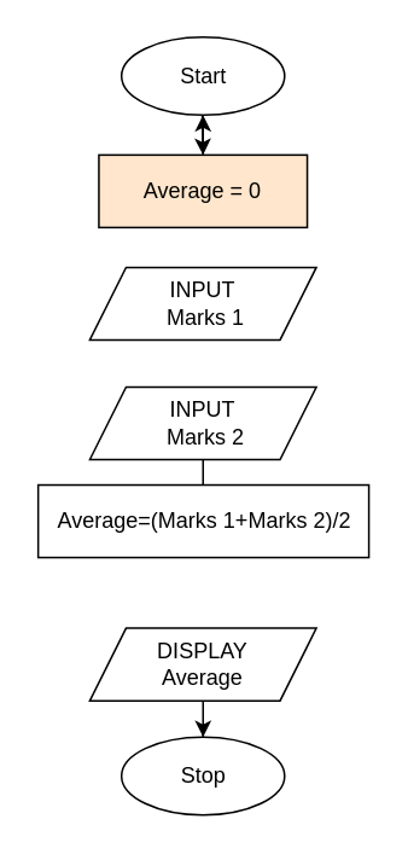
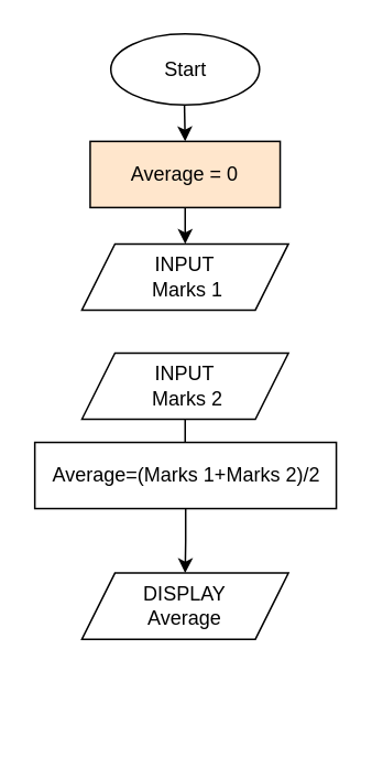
- <mxCell id="2" value="" style="edgeStyle=orthogonalEdgeStyle;rounded=0;orthogonalLoop=1;jettySize=auto;html=1;" parent="1" source="3" target="12" edge="1"><mxGeometry relative="1" as="geometry" /></mxCell>
+ <mxCell id="2" value="" style="edgeStyle=orthogonalEdgeStyle;rounded=0;orthogonalLoop=1;jettySize=auto;html=1;" parent="1" source="3" target="4" edge="1"><mxGeometry relative="1" as="geometry" /></mxCell>
+ <mxCell id="8" style="edgeStyle=orthogonalEdgeStyle;rounded=0;orthogonalLoop=1;jettySize=auto;html=1;" parent="1" source="9" target="11" edge="1"><mxGeometry relative="1" as="geometry" /></mxCell>
- <mxCell id="10" style="edgeStyle=orthogonalEdgeStyle;rounded=0;orthogonalLoop=1;jettySize=auto;html=1;" parent="1" source="11" target="13" edge="1"><mxGeometry relative="1" as="geometry"><mxPoint x="111.5" y="403" as="targetPoint" /></mxGeometry></mxCell>
- <mxCell id="13" value="Stop" style="ellipse;whiteSpace=wrap;html=1;" parent="1" vertex="1"><mxGeometry x="66.5" y="406" width="90" height="43" as="geometry" /></mxCell>
